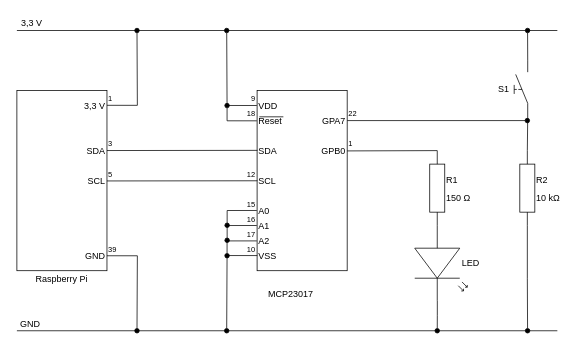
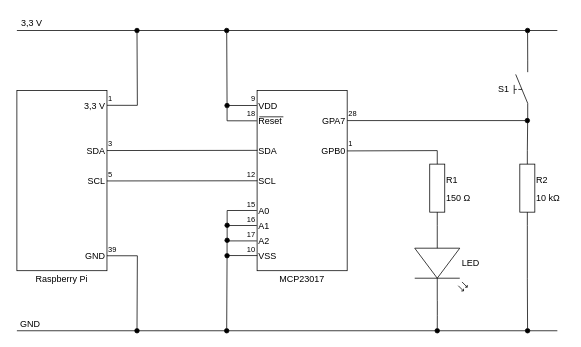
- <mxCell id="60" value="&lt;font style=&quot;font-size: 10px ; line-height: 100%&quot;&gt;22&lt;/font&gt;" style="text;html=1;strokeColor=none;fillColor=none;align=left;verticalAlign=bottom;whiteSpace=wrap;rounded=0;spacing=2;" vertex="1" parent="1"><mxGeometry x="462" y="140" width="40" height="20" as="geometry" /></mxCell>
+ <mxCell id="60" value="&lt;font style=&quot;font-size: 10px ; line-height: 100%&quot;&gt;28&lt;/font&gt;" style="text;html=1;strokeColor=none;fillColor=none;align=left;verticalAlign=bottom;whiteSpace=wrap;rounded=0;spacing=2;" vertex="1" parent="1"><mxGeometry x="462" y="140" width="40" height="20" as="geometry" /></mxCell>
- <mxCell id="43" value="&lt;p style=&quot;line-height: 100%&quot;&gt;MCP23017&lt;/p&gt;" style="text;html=1;strokeColor=none;fillColor=none;align=center;verticalAlign=middle;whiteSpace=wrap;rounded=0;" vertex="1" parent="1"><mxGeometry x="327" y="380" width="120" height="20" as="geometry" /></mxCell>
+ <mxCell id="43" value="&lt;p style=&quot;line-height: 100%&quot;&gt;MCP23017&lt;/p&gt;" style="text;html=1;strokeColor=none;fillColor=none;align=center;verticalAlign=middle;whiteSpace=wrap;rounded=0;" vertex="1" parent="1"><mxGeometry x="342" y="360" width="120" height="20" as="geometry" /></mxCell>
